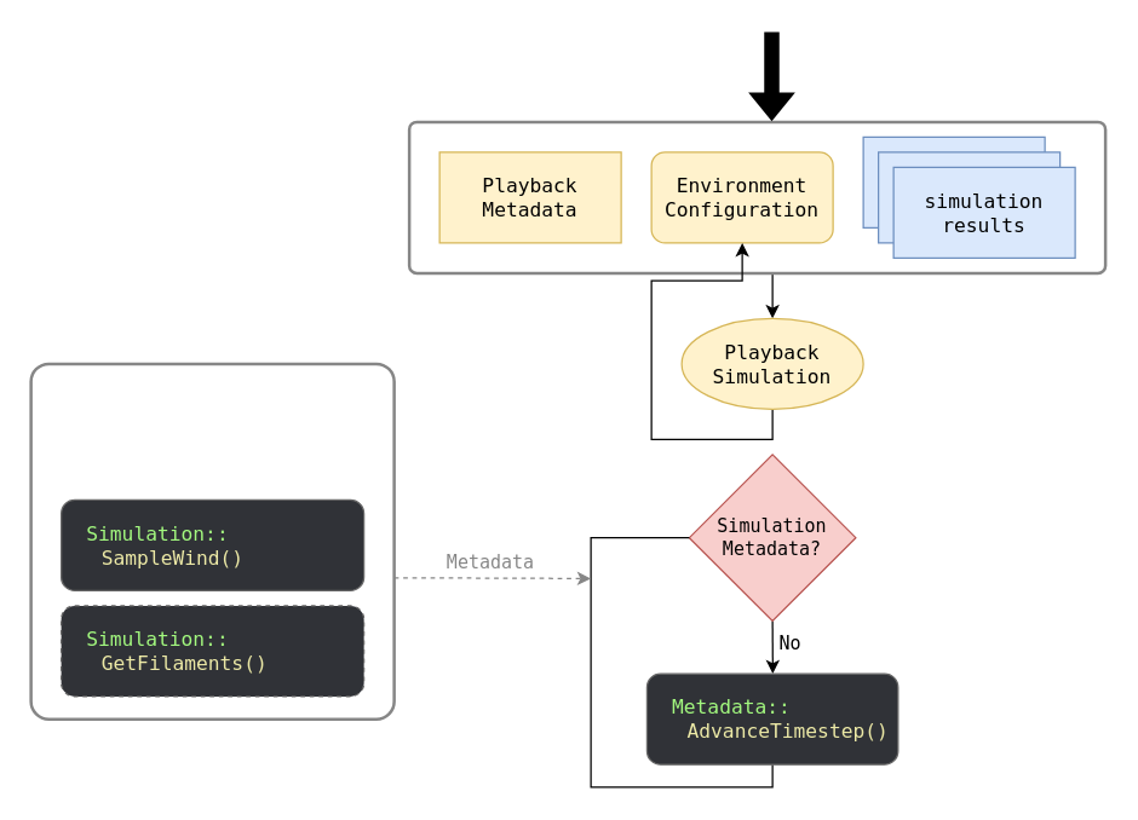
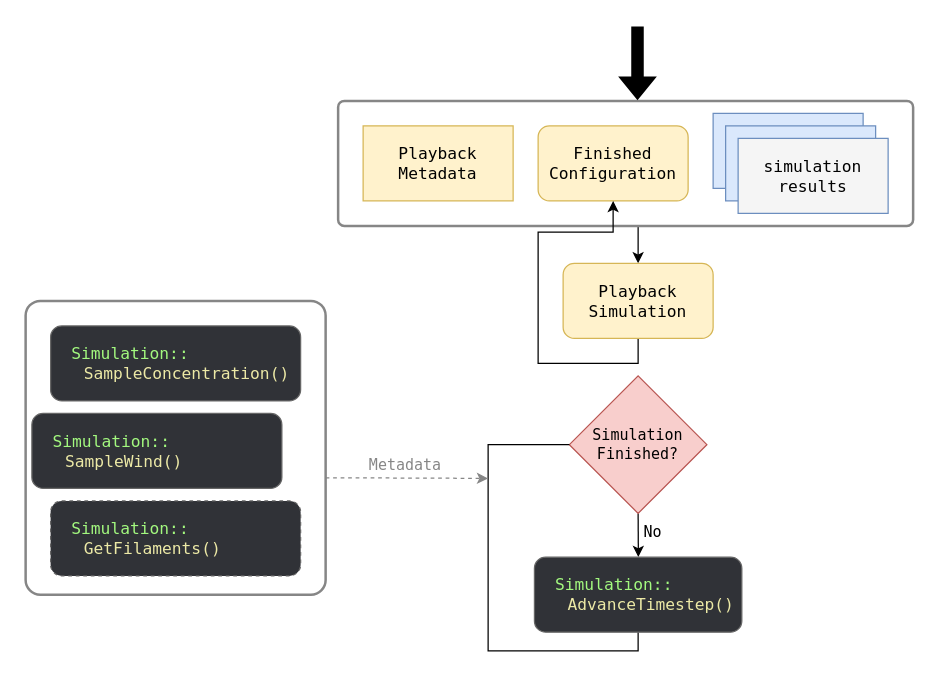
- <mxCell id="7" value="Environment Configuration" style="rounded=1;whiteSpace=wrap;html=1;fillColor=#fff2cc;strokeColor=#d6b656;fontSize=13;fontFamily=Droid Sans Mono, monospace, monospace;" parent="1" vertex="1"><mxGeometry x="430" y="100" width="120" height="60" as="geometry" /></mxCell>
+ <mxCell id="7" value="Finished Configuration" style="rounded=1;whiteSpace=wrap;html=1;fillColor=#fff2cc;strokeColor=#d6b656;fontSize=13;fontFamily=Droid Sans Mono, monospace, monospace;" parent="1" vertex="1"><mxGeometry x="430" y="100" width="120" height="60" as="geometry" /></mxCell>
- <mxCell id="17" value="simulation results" style="rounded=0;whiteSpace=wrap;html=1;fillColor=#dae8fc;strokeColor=#6c8ebf;fontSize=13;fontFamily=Droid Sans Mono, monospace, monospace;" parent="1" vertex="1"><mxGeometry x="590" y="110" width="120" height="60" as="geometry" /></mxCell>
+ <mxCell id="17" value="simulation results" style="rounded=0;whiteSpace=wrap;html=1;fillColor=#f5f5f5;strokeColor=#6c8ebf;fontSize=13;fontFamily=Droid Sans Mono, monospace, monospace;" parent="1" vertex="1"><mxGeometry x="590" y="110" width="120" height="60" as="geometry" /></mxCell>
- <mxCell id="9" value="Playback Simulation" style="ellipse;whiteSpace=wrap;html=1;fillColor=#fff2cc;strokeColor=#d6b656;fontSize=13;fontFamily=Droid Sans Mono, monospace, monospace;" parent="1" vertex="1"><mxGeometry x="450" y="210" width="120" height="60" as="geometry" /></mxCell>
+ <mxCell id="9" value="Playback Simulation" style="rounded=1;whiteSpace=wrap;html=1;fillColor=#fff2cc;strokeColor=#d6b656;fontSize=13;fontFamily=Droid Sans Mono, monospace, monospace;" parent="1" vertex="1"><mxGeometry x="450" y="210" width="120" height="60" as="geometry" /></mxCell>
+ <mxCell id="18" value="&lt;blockquote style=&quot;margin: 0px 0px 0px 15px; border: none; padding: 0px;&quot;&gt;&lt;font face=&quot;Droid Sans Mono, monospace, monospace&quot; style=&quot;color: rgb(163, 249, 127); font-size: 13px;&quot;&gt;&lt;font style=&quot;&quot;&gt;Simulation&lt;/font&gt;::&lt;/font&gt;&lt;div style=&quot;margin-left: 10px;&quot;&gt;&lt;font face=&quot;Droid Sans Mono, monospace, monospace&quot; style=&quot;color: rgb(236, 233, 166); font-size: 13px;&quot;&gt;SampleConcentration()&lt;/font&gt;&lt;/div&gt;&lt;/blockquote&gt;" style="rounded=1;whiteSpace=wrap;html=1;fillColor=#303237;strokeColor=#666666;fontColor=#333333;align=left;" parent="1" vertex="1"><mxGeometry x="40" y="260" width="200" height="60" as="geometry" /></mxCell>
- <mxCell id="11" value="Simulation Metadata?" style="rhombus;whiteSpace=wrap;html=1;fillColor=#f8cecc;strokeColor=#b85450;fontFamily=Droid Sans Mono, monospace, monospace;" parent="1" vertex="1"><mxGeometry x="455" y="300" width="110" height="110" as="geometry" /></mxCell>
+ <mxCell id="11" value="Simulation Finished?" style="rhombus;whiteSpace=wrap;html=1;fillColor=#f8cecc;strokeColor=#b85450;fontFamily=Droid Sans Mono, monospace, monospace;" parent="1" vertex="1"><mxGeometry x="455" y="300" width="110" height="110" as="geometry" /></mxCell>
- <mxCell id="19" value="&lt;blockquote style=&quot;margin: 0px 0px 0px 15px; border: none; padding: 0px;&quot;&gt;&lt;font face=&quot;Droid Sans Mono, monospace, monospace&quot; style=&quot;color: rgb(163, 249, 127); font-size: 13px;&quot;&gt;&lt;font style=&quot;&quot;&gt;Simulation&lt;/font&gt;::&lt;/font&gt;&lt;div style=&quot;margin-left: 10px;&quot;&gt;&lt;font face=&quot;Droid Sans Mono, monospace, monospace&quot; style=&quot;color: rgb(236, 233, 166); font-size: 13px;&quot;&gt;SampleWind()&lt;/font&gt;&lt;/div&gt;&lt;/blockquote&gt;" style="rounded=1;whiteSpace=wrap;html=1;fillColor=#303237;strokeColor=#666666;fontColor=#333333;align=left;" parent="1" vertex="1"><mxGeometry x="40" y="330" width="200" height="60" as="geometry" /></mxCell>
+ <mxCell id="19" value="&lt;blockquote style=&quot;margin: 0px 0px 0px 15px; border: none; padding: 0px;&quot;&gt;&lt;font face=&quot;Droid Sans Mono, monospace, monospace&quot; style=&quot;color: rgb(163, 249, 127); font-size: 13px;&quot;&gt;&lt;font style=&quot;&quot;&gt;Simulation&lt;/font&gt;::&lt;/font&gt;&lt;div style=&quot;margin-left: 10px;&quot;&gt;&lt;font face=&quot;Droid Sans Mono, monospace, monospace&quot; style=&quot;color: rgb(236, 233, 166); font-size: 13px;&quot;&gt;SampleWind()&lt;/font&gt;&lt;/div&gt;&lt;/blockquote&gt;" style="rounded=1;whiteSpace=wrap;html=1;fillColor=#303237;strokeColor=#666666;fontColor=#333333;align=left;" parent="1" vertex="1"><mxGeometry x="25" y="330" width="200" height="60" as="geometry" /></mxCell>
- <mxCell id="13" value="&lt;blockquote style=&quot;margin: 0px 0px 0px 15px; border: none; padding: 0px;&quot;&gt;&lt;font face=&quot;Droid Sans Mono, monospace, monospace&quot; style=&quot;color: rgb(163, 249, 127); font-size: 13px;&quot;&gt;&lt;font style=&quot;&quot;&gt;Metadata&lt;/font&gt;::&lt;/font&gt;&lt;div style=&quot;margin-left: 10px;&quot;&gt;&lt;font face=&quot;Droid Sans Mono, monospace, monospace&quot; style=&quot;color: rgb(236, 233, 166); font-size: 13px;&quot;&gt;AdvanceTimestep()&lt;/font&gt;&lt;/div&gt;&lt;/blockquote&gt;" style="rounded=1;whiteSpace=wrap;html=1;fillColor=#303237;strokeColor=#666666;fontColor=#333333;align=left;" parent="1" vertex="1"><mxGeometry x="427.04" y="445" width="165.93" height="60" as="geometry" /></mxCell>
+ <mxCell id="13" value="&lt;blockquote style=&quot;margin: 0px 0px 0px 15px; border: none; padding: 0px;&quot;&gt;&lt;font face=&quot;Droid Sans Mono, monospace, monospace&quot; style=&quot;color: rgb(163, 249, 127); font-size: 13px;&quot;&gt;&lt;font style=&quot;&quot;&gt;Simulation&lt;/font&gt;::&lt;/font&gt;&lt;div style=&quot;margin-left: 10px;&quot;&gt;&lt;font face=&quot;Droid Sans Mono, monospace, monospace&quot; style=&quot;color: rgb(236, 233, 166); font-size: 13px;&quot;&gt;AdvanceTimestep()&lt;/font&gt;&lt;/div&gt;&lt;/blockquote&gt;" style="rounded=1;whiteSpace=wrap;html=1;fillColor=#303237;strokeColor=#666666;fontColor=#333333;align=left;" parent="1" vertex="1"><mxGeometry x="427.04" y="445" width="165.93" height="60" as="geometry" /></mxCell>
